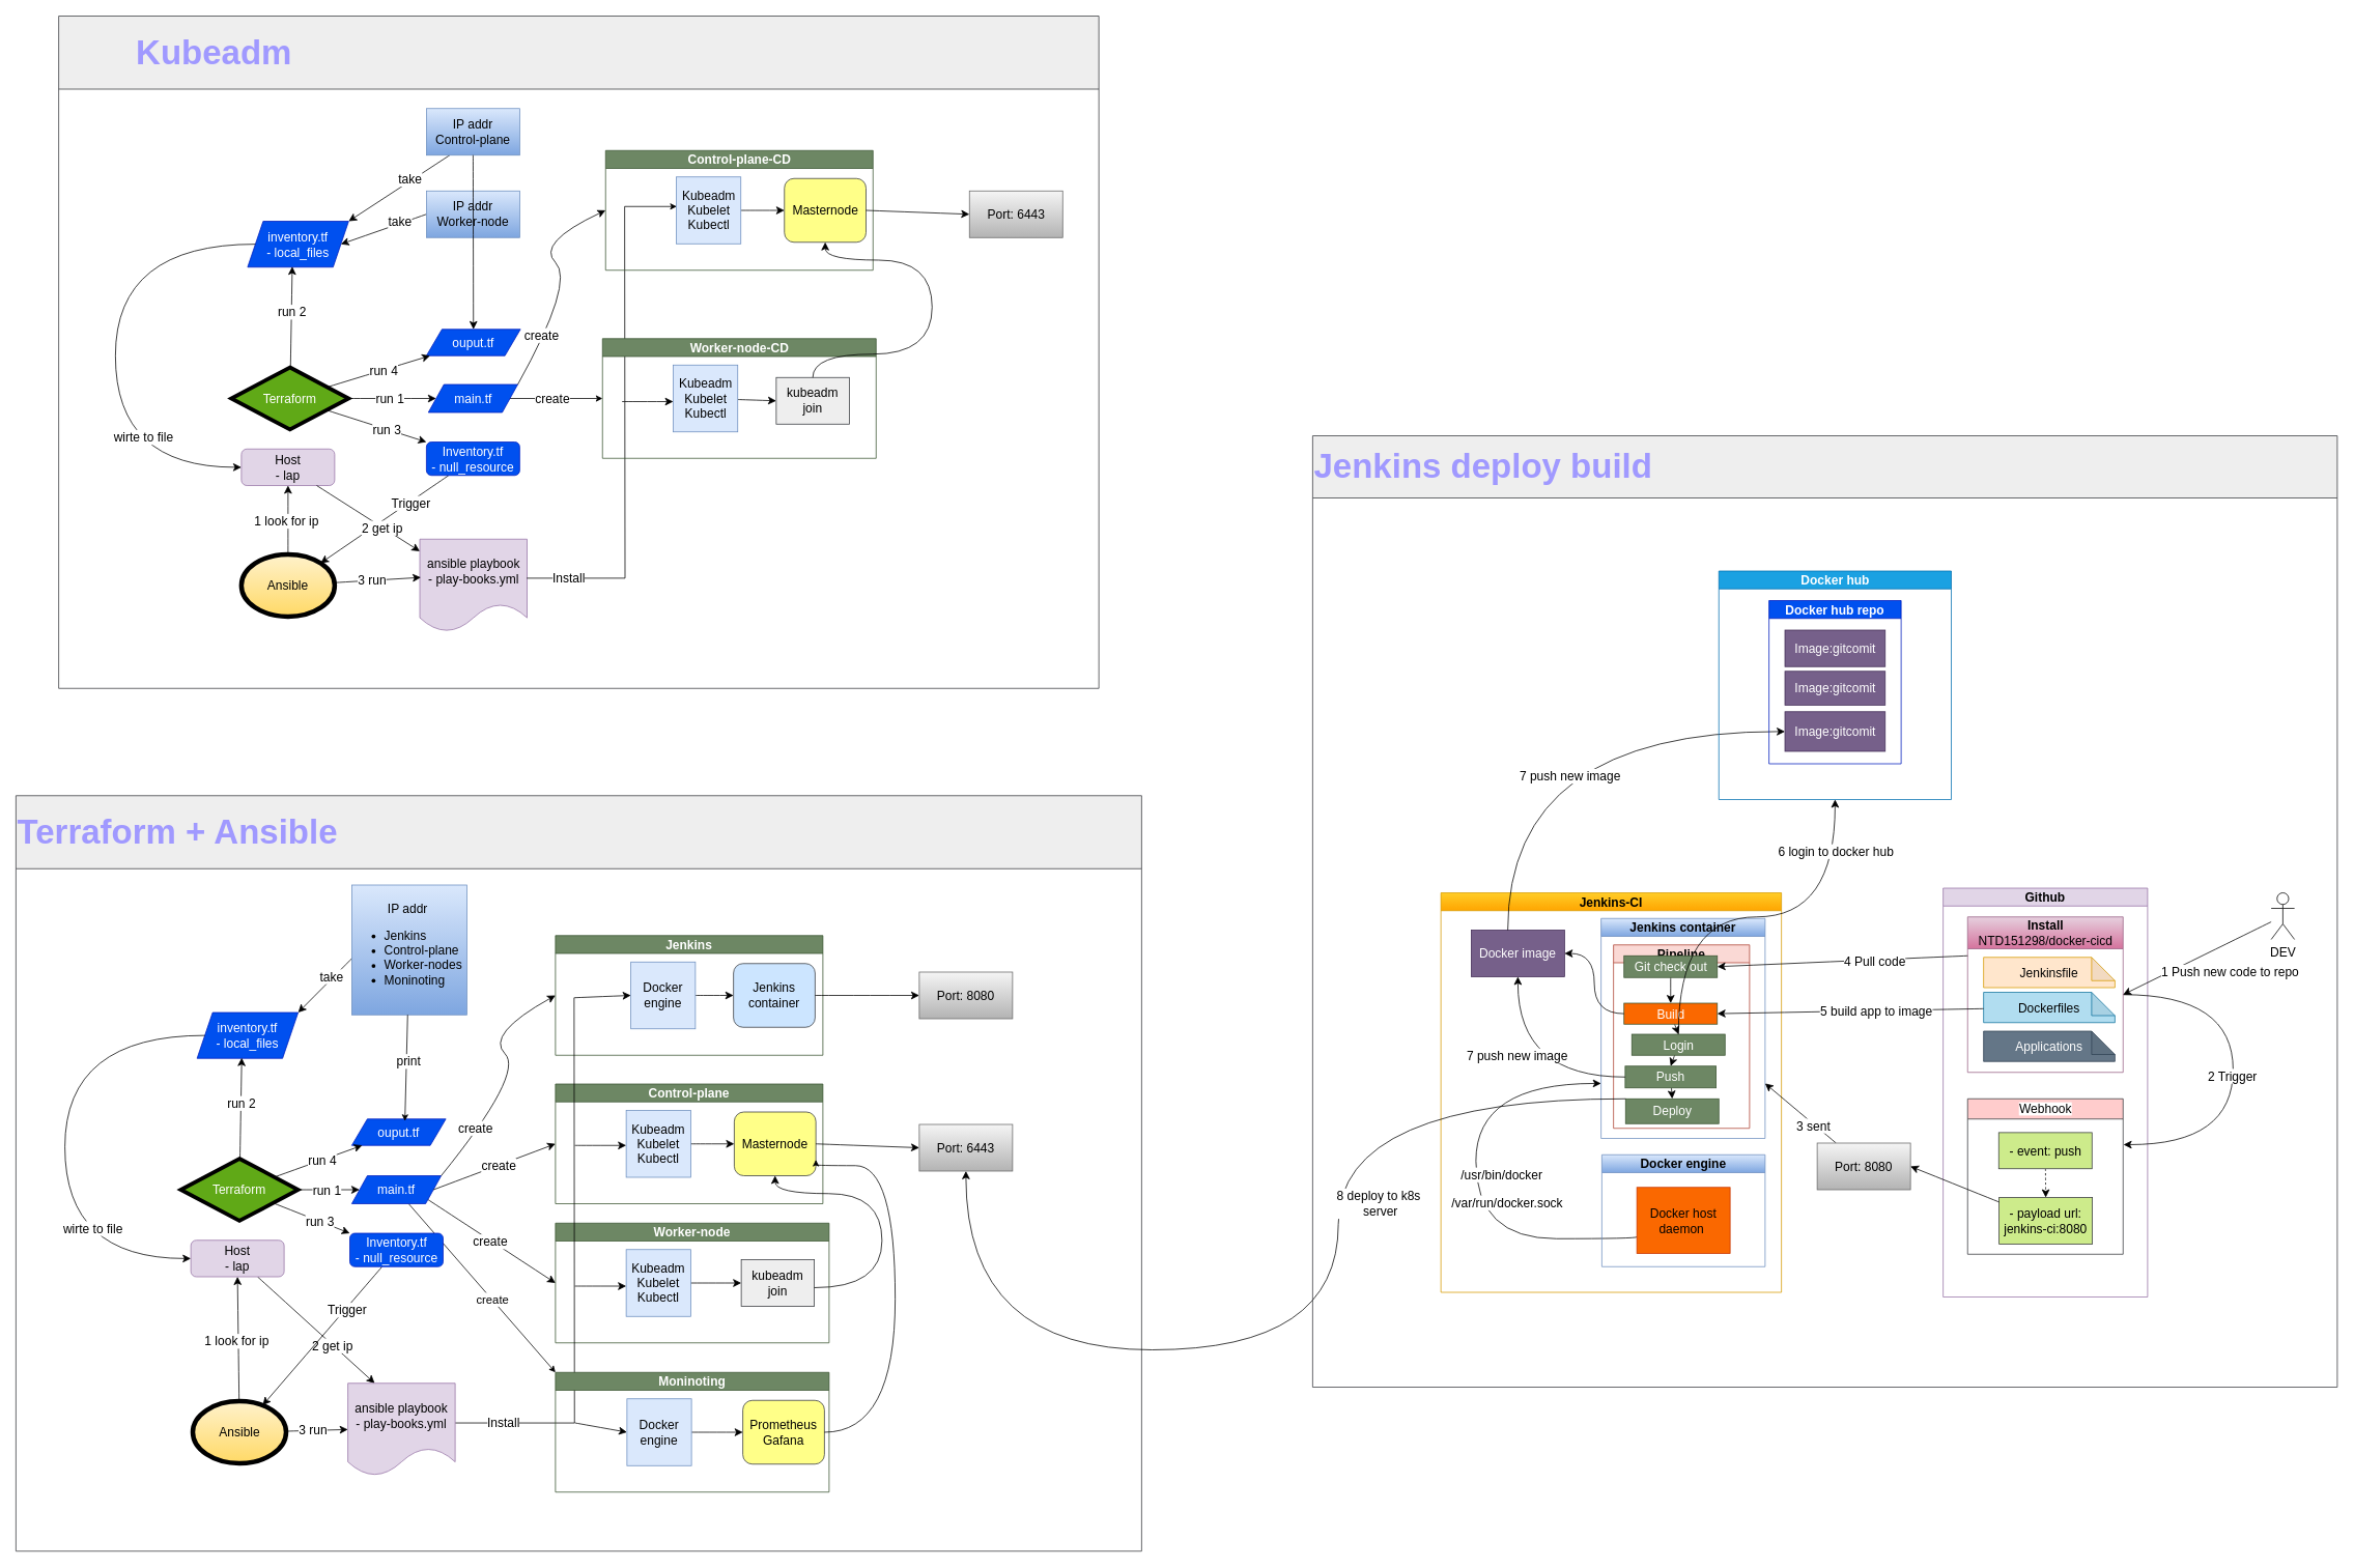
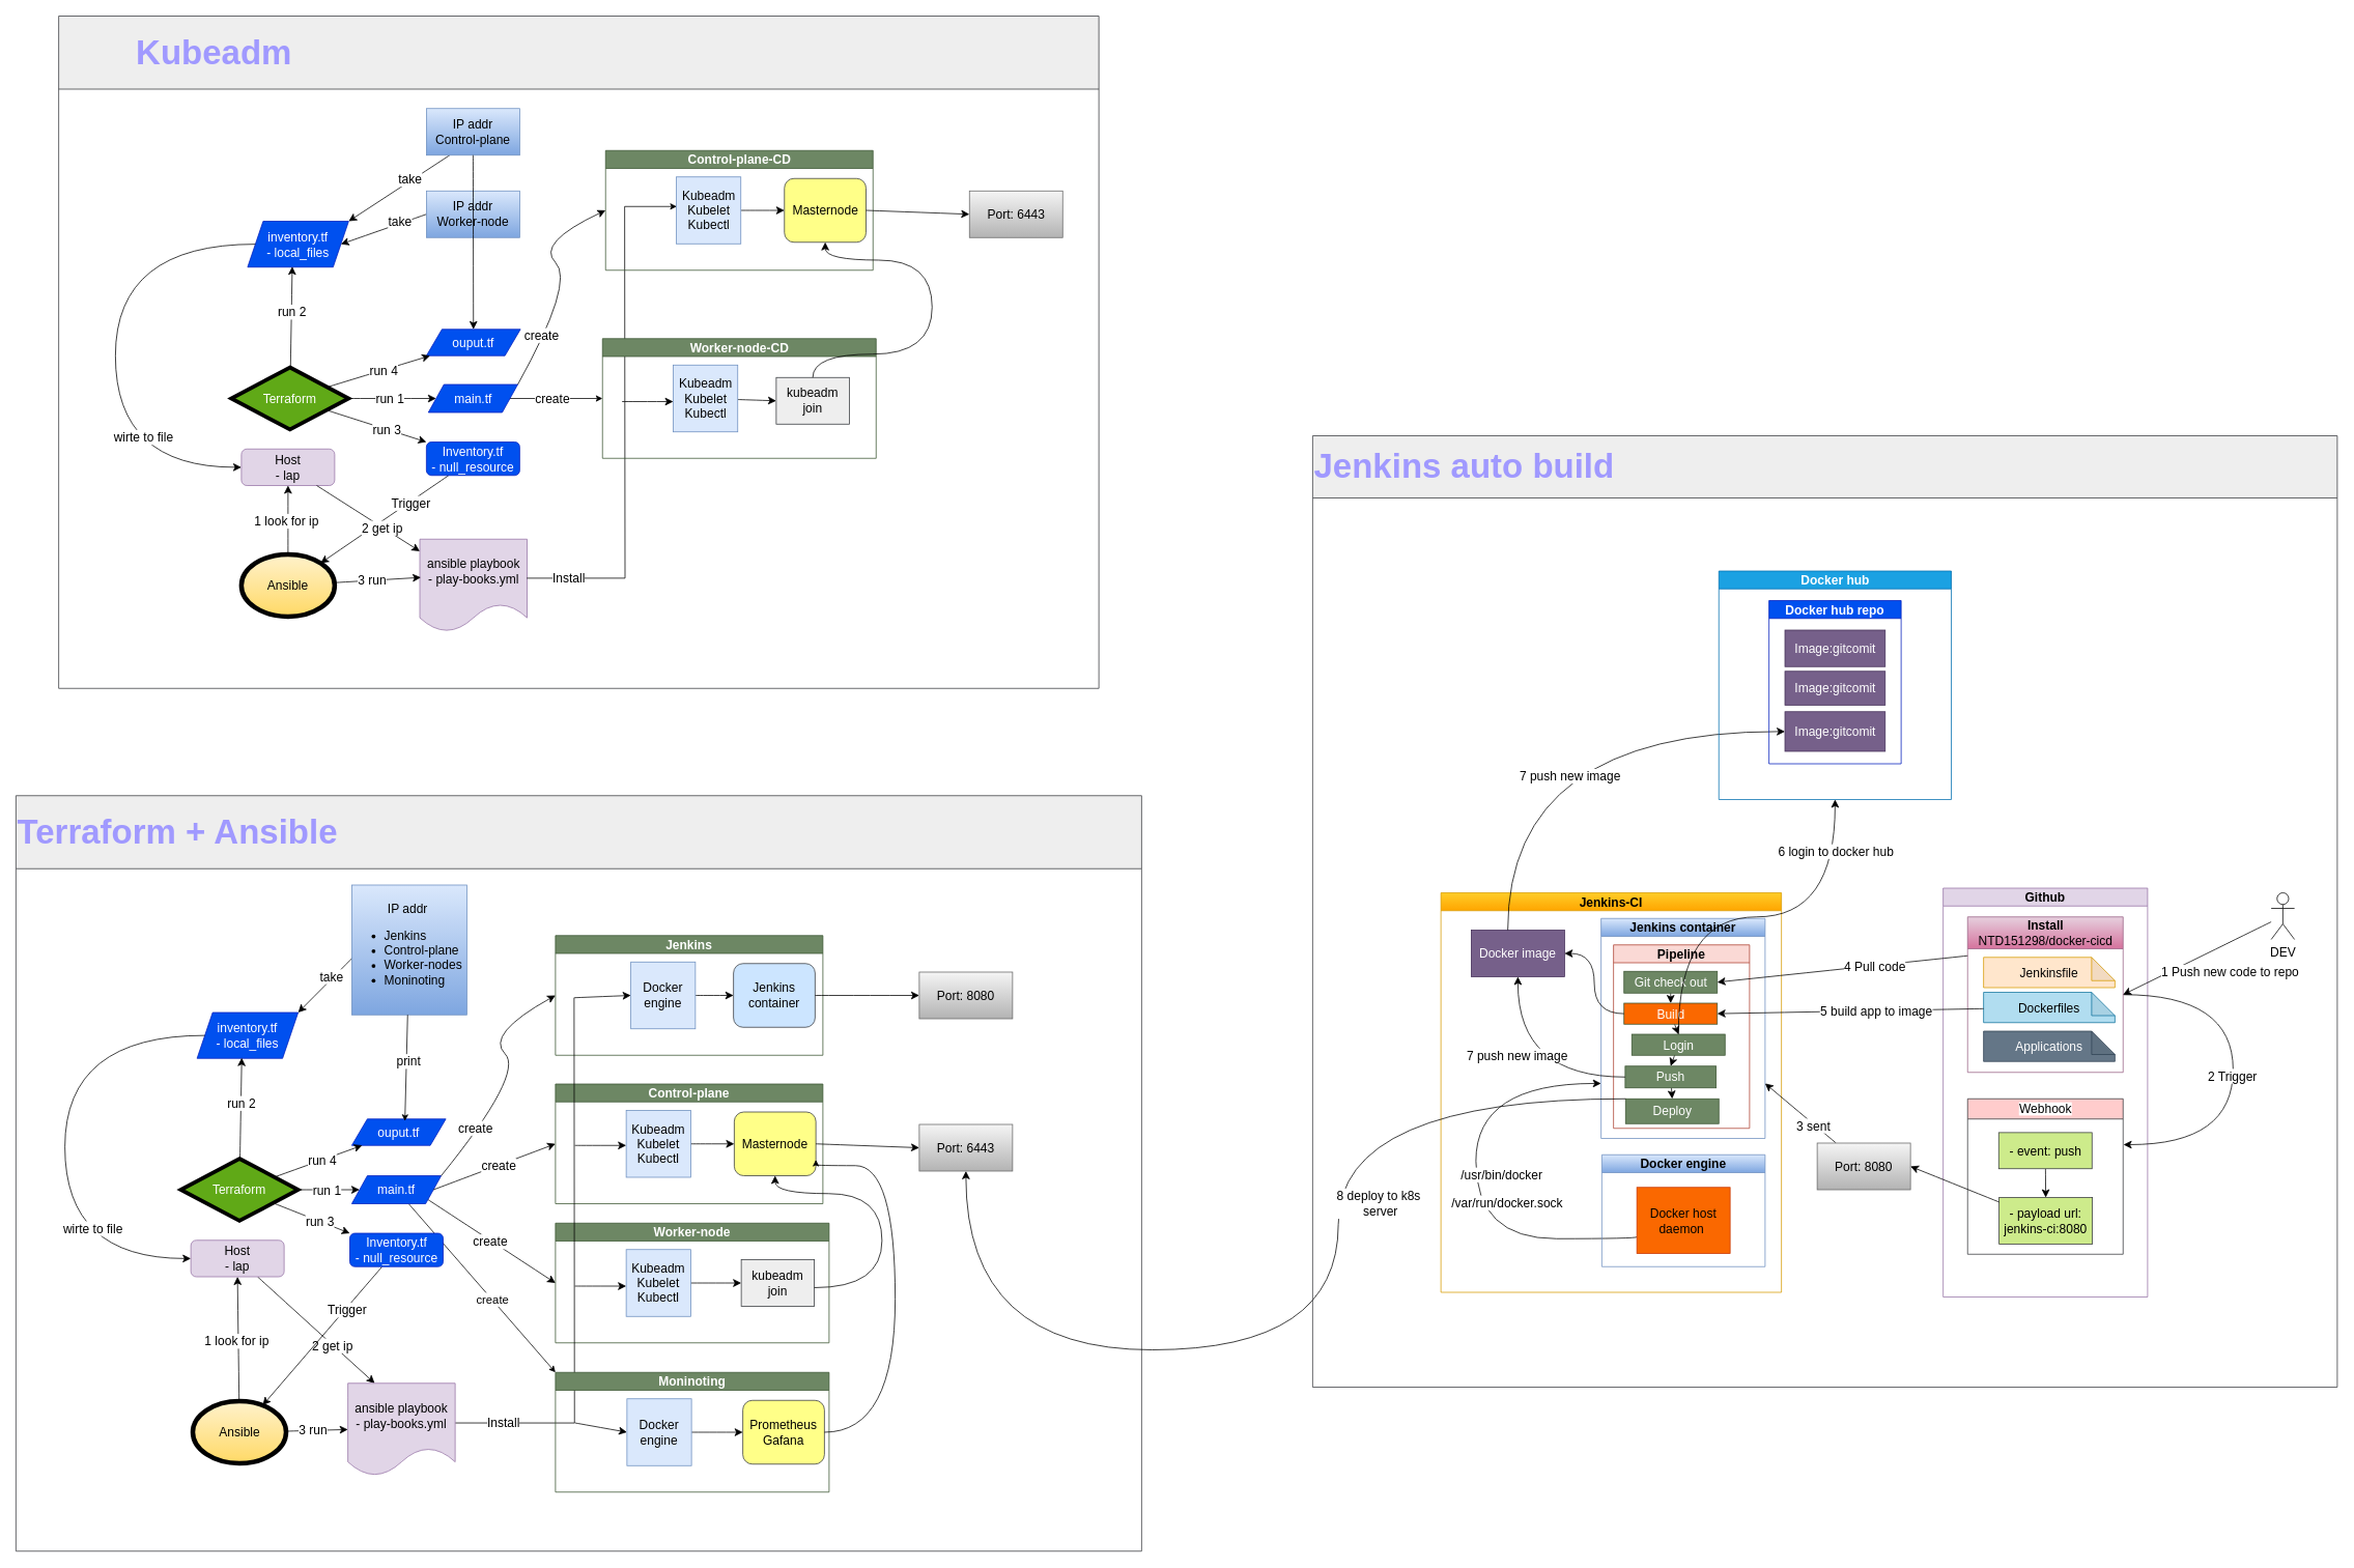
- <mxCell id="119" value="&lt;font color=&quot;#a099ff&quot; style=&quot;font-size: 44px;&quot;&gt;Jenkins deploy build&lt;/font&gt;" style="swimlane;whiteSpace=wrap;html=1;fontSize=16;startSize=80;align=left;fillColor=#eeeeee;strokeColor=#36393d;" parent="1" vertex="1"><mxGeometry x="1688" y="560" width="1318" height="1224" as="geometry" /></mxCell>
+ <mxCell id="119" value="&lt;font color=&quot;#a099ff&quot; style=&quot;font-size: 44px;&quot;&gt;Jenkins auto build&lt;/font&gt;" style="swimlane;whiteSpace=wrap;html=1;fontSize=16;startSize=80;align=left;fillColor=#eeeeee;strokeColor=#36393d;" parent="1" vertex="1"><mxGeometry x="1688" y="560" width="1318" height="1224" as="geometry" /></mxCell>
- <mxCell id="85" value="Git check out" style="rounded=0;whiteSpace=wrap;html=1;fontSize=16;fillColor=#6d8764;fontColor=#ffffff;strokeColor=#3A5431;" parent="83" vertex="1"><mxGeometry x="13.5" y="14" width="120" height="28" as="geometry" /></mxCell>
+ <mxCell id="85" value="Git check out" style="rounded=0;whiteSpace=wrap;html=1;fontSize=16;fillColor=#6d8764;fontColor=#ffffff;strokeColor=#3A5431;" parent="83" vertex="1"><mxGeometry x="13.5" y="34" width="120" height="28" as="geometry" /></mxCell>
- <mxCell id="78" style="edgeStyle=none;curved=1;rounded=0;orthogonalLoop=1;jettySize=auto;html=1;entryX=0.5;entryY=0;entryDx=0;entryDy=0;fontSize=12;startSize=8;endSize=8;dashed=1;" parent="77" source="79" target="80" edge="1"><mxGeometry relative="1" as="geometry" /></mxCell>
+ <mxCell id="78" style="edgeStyle=none;curved=1;rounded=0;orthogonalLoop=1;jettySize=auto;html=1;entryX=0.5;entryY=0;entryDx=0;entryDy=0;fontSize=12;startSize=8;endSize=8;" parent="77" source="79" target="80" edge="1"><mxGeometry relative="1" as="geometry" /></mxCell>
